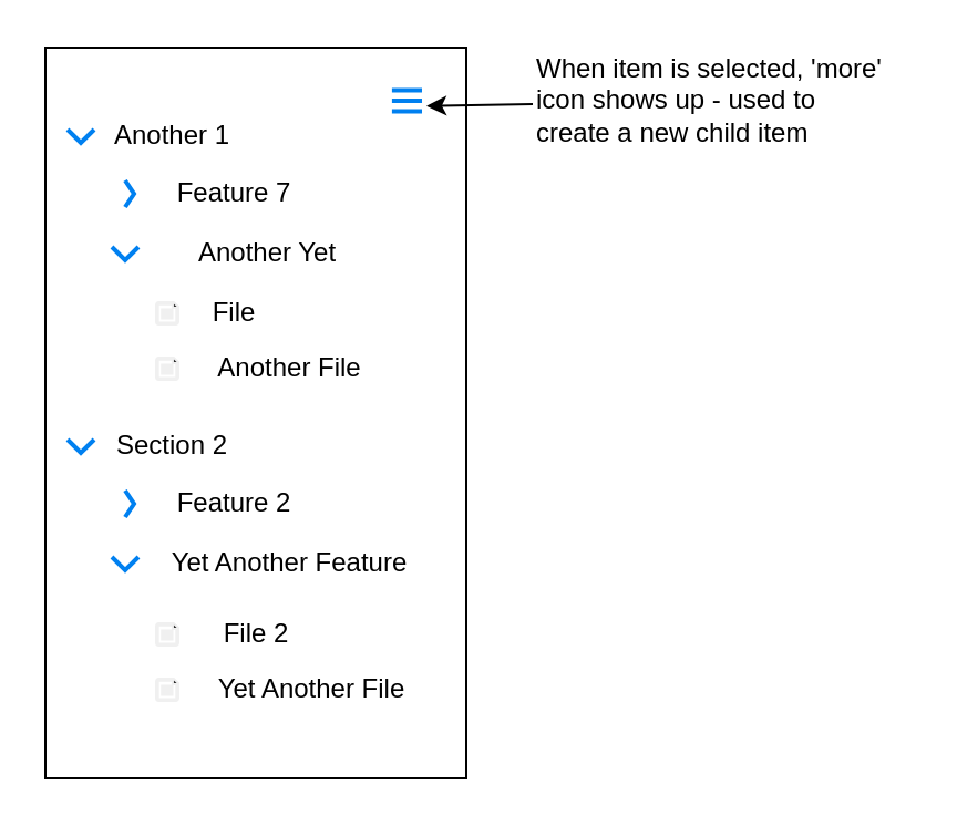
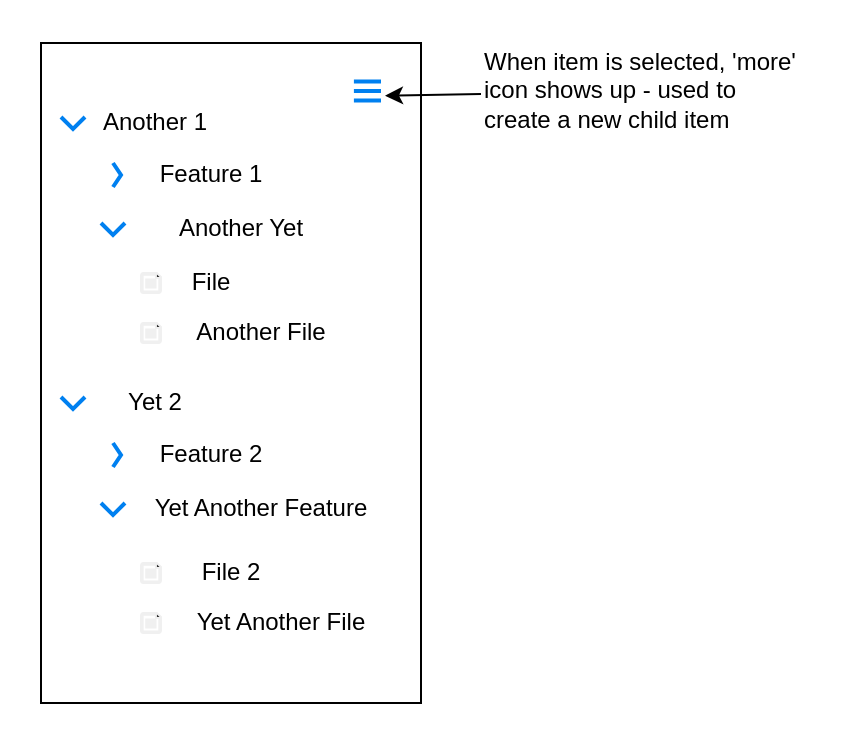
- <mxCell id="7" value="Feature 7" style="text;html=1;align=center;verticalAlign=middle;resizable=0;points=[];autosize=1;strokeColor=none;fillColor=none;" vertex="1" parent="1"><mxGeometry x="70" y="77" width="70" height="20" as="geometry" /></mxCell>
+ <mxCell id="7" value="Feature 1" style="text;html=1;align=center;verticalAlign=middle;resizable=0;points=[];autosize=1;strokeColor=none;fillColor=none;" vertex="1" parent="1"><mxGeometry x="70" y="77" width="70" height="20" as="geometry" /></mxCell>
- <mxCell id="16" value="Section 2" style="text;html=1;align=center;verticalAlign=middle;resizable=0;points=[];autosize=1;strokeColor=none;fillColor=none;" vertex="1" parent="1"><mxGeometry x="42" y="191" width="70" height="20" as="geometry" /></mxCell>
+ <mxCell id="16" value="Yet 2" style="text;html=1;align=center;verticalAlign=middle;resizable=0;points=[];autosize=1;strokeColor=none;fillColor=none;" vertex="1" parent="1"><mxGeometry x="42" y="191" width="70" height="20" as="geometry" /></mxCell>
